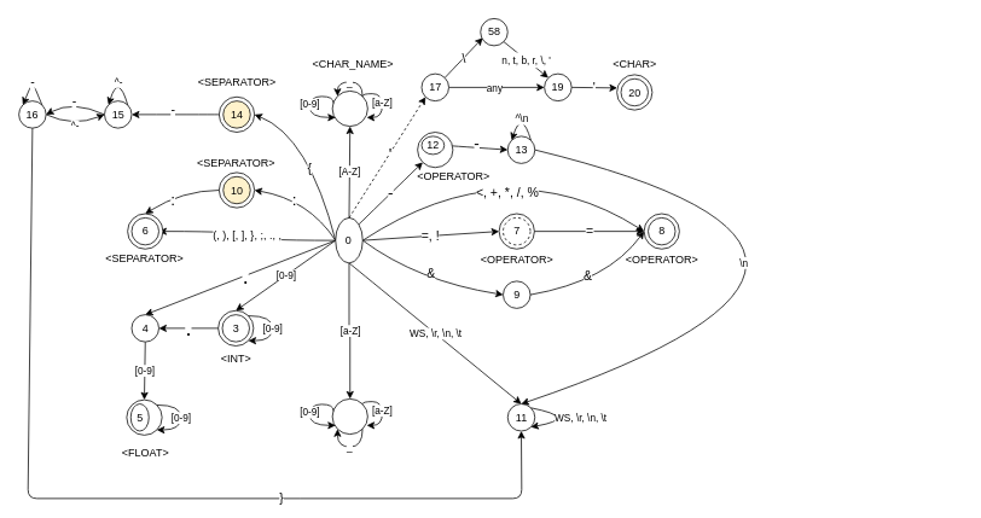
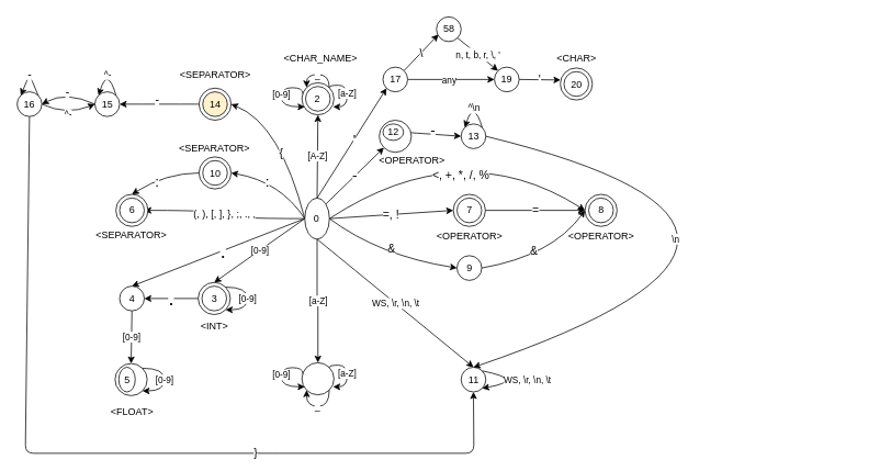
+ <mxCell id="23" value="2" style="ellipse;whiteSpace=wrap;html=1;aspect=fixed;" vertex="1" parent="21"><mxGeometry x="4.5" y="4.5" width="30" height="30" as="geometry" /></mxCell>
- <mxCell id="14" value="'" style="orthogonalLoop=1;jettySize=auto;html=1;exitX=0.5;exitY=0;exitDx=0;exitDy=0;entryX=0;entryY=1;entryDx=0;entryDy=0;strokeWidth=1;fontSize=18;rounded=0;dashed=1;" edge="1" parent="1" source="15" target="87"><mxGeometry x="0.058" y="-1" relative="1" as="geometry"><mxPoint as="offset" /></mxGeometry></mxCell>
+ <mxCell id="14" value="'" style="orthogonalLoop=1;jettySize=auto;html=1;exitX=0.5;exitY=0;exitDx=0;exitDy=0;entryX=0;entryY=1;entryDx=0;entryDy=0;strokeWidth=1;fontSize=18;rounded=0;" edge="1" parent="1" source="15" target="87"><mxGeometry x="0.058" y="-1" relative="1" as="geometry"><mxPoint as="offset" /></mxGeometry></mxCell>
- <mxCell id="46" value="10" style="ellipse;whiteSpace=wrap;html=1;aspect=fixed;fillColor=#fff2cc;" vertex="1" parent="44"><mxGeometry x="4.5" y="4.5" width="30" height="30" as="geometry" /></mxCell>
+ <mxCell id="46" value="10" style="ellipse;whiteSpace=wrap;html=1;aspect=fixed;" vertex="1" parent="44"><mxGeometry x="4.5" y="4.5" width="30" height="30" as="geometry" /></mxCell>
- <mxCell id="49" value="7" style="ellipse;whiteSpace=wrap;html=1;aspect=fixed;dashed=1;" vertex="1" parent="47"><mxGeometry x="4.5" y="4.5" width="30" height="30" as="geometry" /></mxCell>
+ <mxCell id="49" value="7" style="ellipse;whiteSpace=wrap;html=1;aspect=fixed;" vertex="1" parent="47"><mxGeometry x="4.5" y="4.5" width="30" height="30" as="geometry" /></mxCell>
